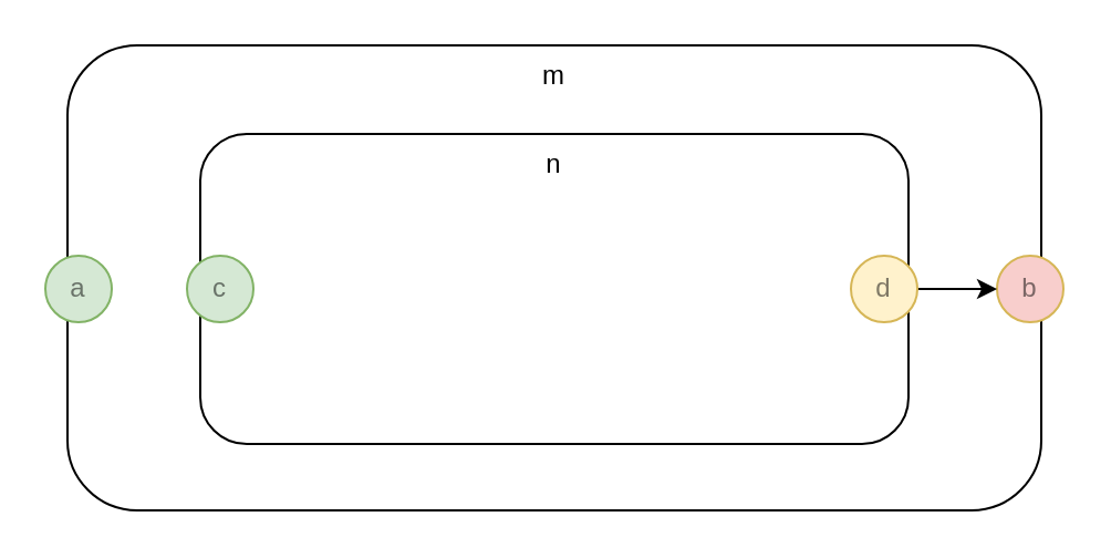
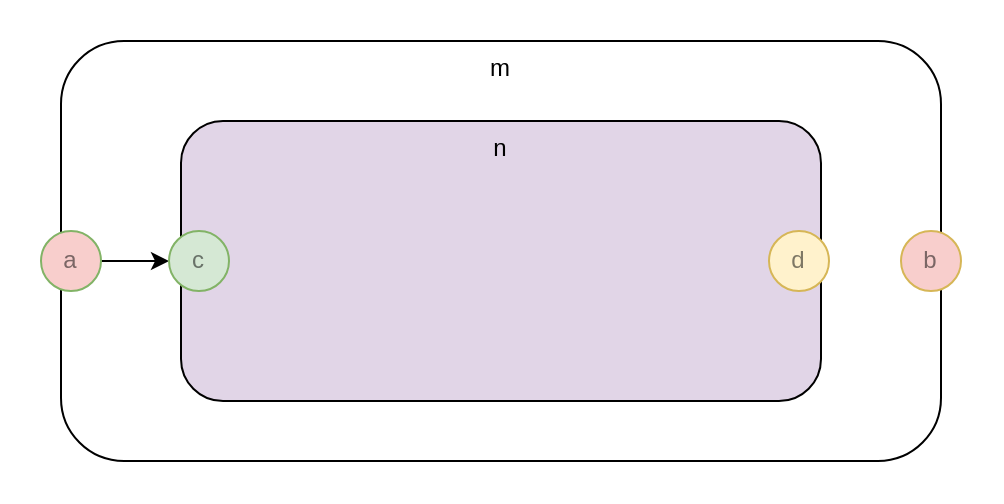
- <mxCell id="6" value="a" style="ellipse;whiteSpace=wrap;html=1;aspect=fixed;fillColor=#d5e8d4;align=center;strokeColor=#82b366;textOpacity=50;" parent="1" vertex="1"><mxGeometry x="20" y="115" width="30" height="30" as="geometry" /></mxCell>
+ <mxCell id="6" value="a" style="ellipse;whiteSpace=wrap;html=1;aspect=fixed;fillColor=#f8cecc;align=center;strokeColor=#82b366;textOpacity=50;" parent="1" vertex="1"><mxGeometry x="20" y="115" width="30" height="30" as="geometry" /></mxCell>
+ <mxCell id="5" style="edgeStyle=orthogonalEdgeStyle;rounded=0;orthogonalLoop=1;jettySize=auto;html=1;exitX=1;exitY=0.5;exitDx=0;exitDy=0;entryX=0;entryY=0.5;entryDx=0;entryDy=0;" parent="1" source="6" target="7" edge="1"><mxGeometry relative="1" as="geometry" /></mxCell>
- <mxCell id="3" value="n" style="rounded=1;whiteSpace=wrap;html=1;verticalAlign=top;" parent="1" vertex="1"><mxGeometry x="90" y="60" width="320" height="140" as="geometry" /></mxCell>
+ <mxCell id="3" value="n" style="rounded=1;whiteSpace=wrap;html=1;verticalAlign=top;fillColor=#e1d5e7;" parent="1" vertex="1"><mxGeometry x="90" y="60" width="320" height="140" as="geometry" /></mxCell>
- <mxCell id="8" style="edgeStyle=orthogonalEdgeStyle;rounded=0;orthogonalLoop=1;jettySize=auto;html=1;exitX=1;exitY=0.5;exitDx=0;exitDy=0;" parent="1" source="9" target="4" edge="1"><mxGeometry relative="1" as="geometry" /></mxCell>
